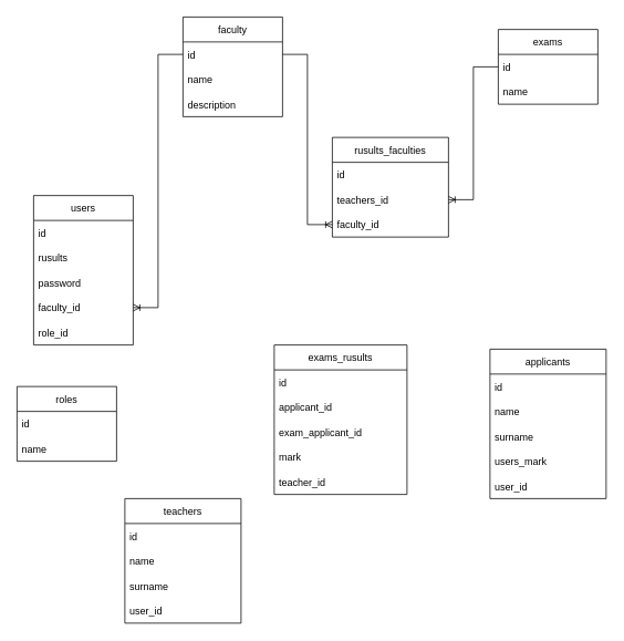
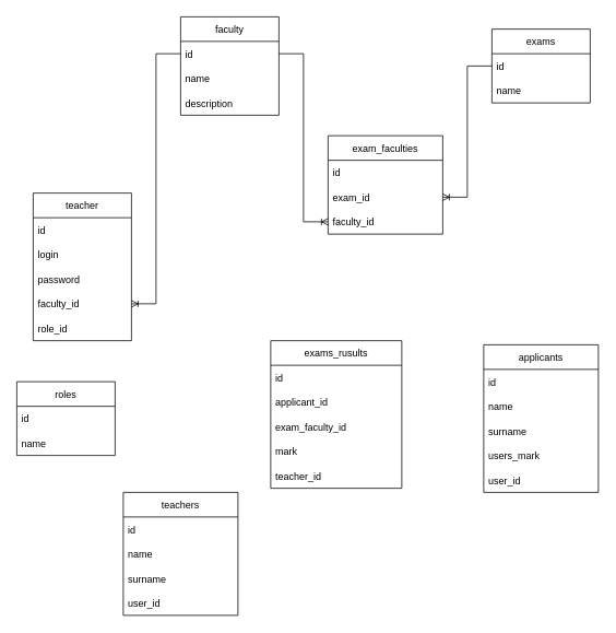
- <mxCell id="39" value="rusults_faculties" style="swimlane;fontStyle=0;childLayout=stackLayout;horizontal=1;startSize=30;horizontalStack=0;resizeParent=1;resizeParentMax=0;resizeLast=0;collapsible=1;marginBottom=0;" parent="1" vertex="1"><mxGeometry x="400" y="165" width="140" height="120" as="geometry" /></mxCell>
+ <mxCell id="39" value="exam_faculties" style="swimlane;fontStyle=0;childLayout=stackLayout;horizontal=1;startSize=30;horizontalStack=0;resizeParent=1;resizeParentMax=0;resizeLast=0;collapsible=1;marginBottom=0;" parent="1" vertex="1"><mxGeometry x="400" y="165" width="140" height="120" as="geometry" /></mxCell>
- <mxCell id="41" value="teachers_id" style="text;strokeColor=none;fillColor=none;align=left;verticalAlign=middle;spacingLeft=4;spacingRight=4;overflow=hidden;points=[[0,0.5],[1,0.5]];portConstraint=eastwest;rotatable=0;" parent="39" vertex="1"><mxGeometry y="60" width="140" height="30" as="geometry" /></mxCell>
+ <mxCell id="41" value="exam_id" style="text;strokeColor=none;fillColor=none;align=left;verticalAlign=middle;spacingLeft=4;spacingRight=4;overflow=hidden;points=[[0,0.5],[1,0.5]];portConstraint=eastwest;rotatable=0;" parent="39" vertex="1"><mxGeometry y="60" width="140" height="30" as="geometry" /></mxCell>
- <mxCell id="2" value="users" style="swimlane;fontStyle=0;childLayout=stackLayout;horizontal=1;startSize=30;horizontalStack=0;resizeParent=1;resizeParentMax=0;resizeLast=0;collapsible=1;marginBottom=0;" parent="1" vertex="1"><mxGeometry x="40" y="235" width="120" height="180" as="geometry" /></mxCell>
+ <mxCell id="2" value="teacher" style="swimlane;fontStyle=0;childLayout=stackLayout;horizontal=1;startSize=30;horizontalStack=0;resizeParent=1;resizeParentMax=0;resizeLast=0;collapsible=1;marginBottom=0;" parent="1" vertex="1"><mxGeometry x="40" y="235" width="120" height="180" as="geometry" /></mxCell>
- <mxCell id="4" value="rusults" style="text;strokeColor=none;fillColor=none;align=left;verticalAlign=middle;spacingLeft=4;spacingRight=4;overflow=hidden;points=[[0,0.5],[1,0.5]];portConstraint=eastwest;rotatable=0;" parent="2" vertex="1"><mxGeometry y="60" width="120" height="30" as="geometry" /></mxCell>
+ <mxCell id="4" value="login" style="text;strokeColor=none;fillColor=none;align=left;verticalAlign=middle;spacingLeft=4;spacingRight=4;overflow=hidden;points=[[0,0.5],[1,0.5]];portConstraint=eastwest;rotatable=0;" parent="2" vertex="1"><mxGeometry y="60" width="120" height="30" as="geometry" /></mxCell>
- <mxCell id="11" value="exam_applicant_id    " style="text;strokeColor=none;fillColor=none;align=left;verticalAlign=middle;spacingLeft=4;spacingRight=4;overflow=hidden;points=[[0,0.5],[1,0.5]];portConstraint=eastwest;rotatable=0;" parent="8" vertex="1"><mxGeometry y="90" width="160" height="30" as="geometry" /></mxCell>
+ <mxCell id="11" value="exam_faculty_id    " style="text;strokeColor=none;fillColor=none;align=left;verticalAlign=middle;spacingLeft=4;spacingRight=4;overflow=hidden;points=[[0,0.5],[1,0.5]];portConstraint=eastwest;rotatable=0;" parent="8" vertex="1"><mxGeometry y="90" width="160" height="30" as="geometry" /></mxCell>
